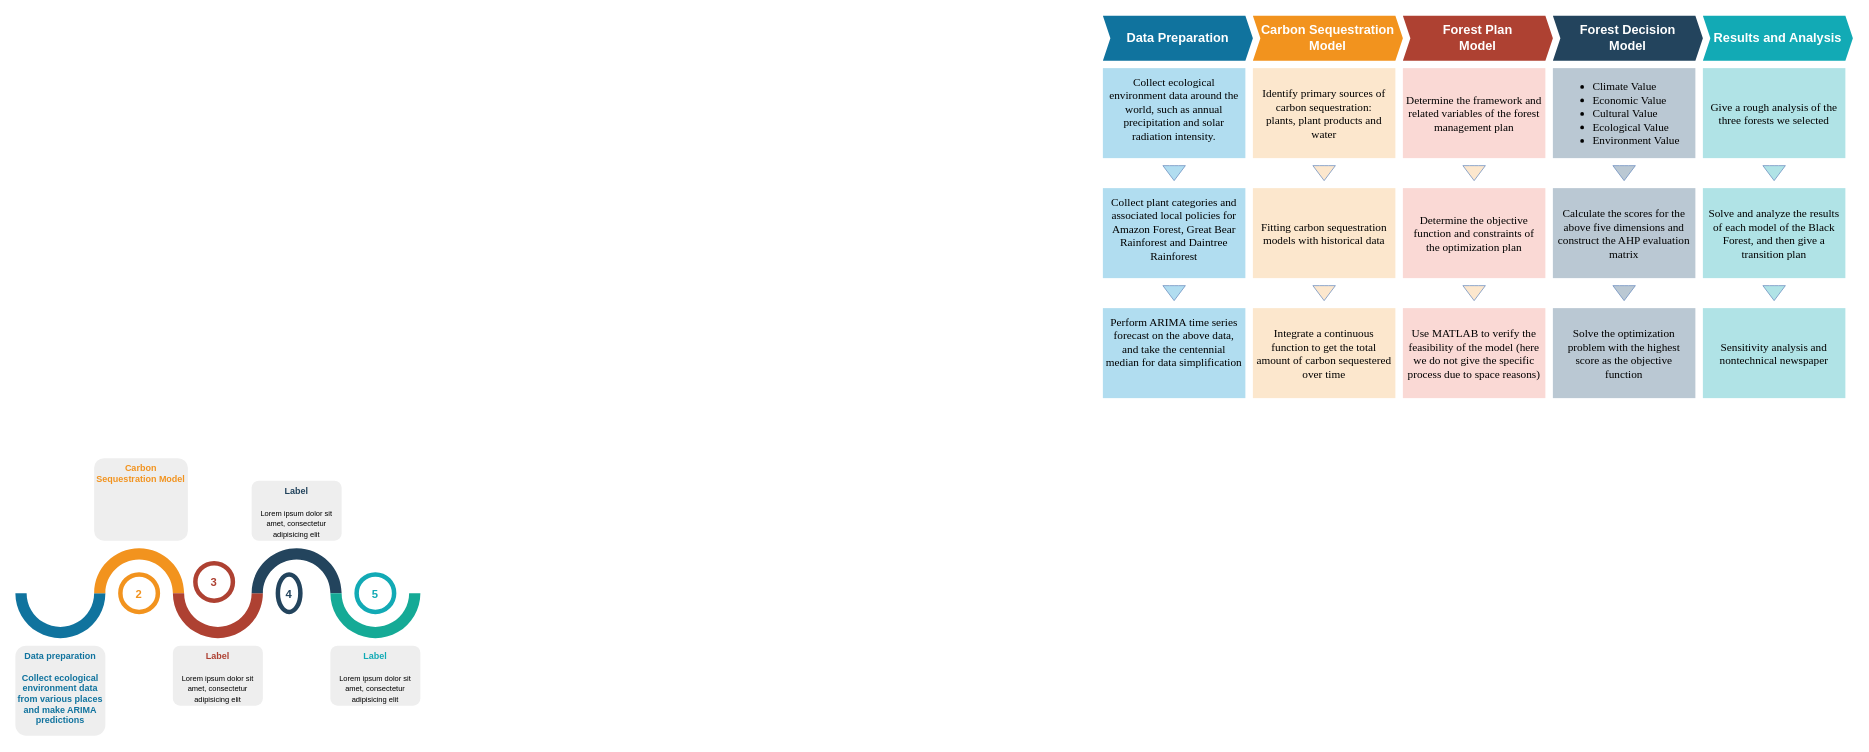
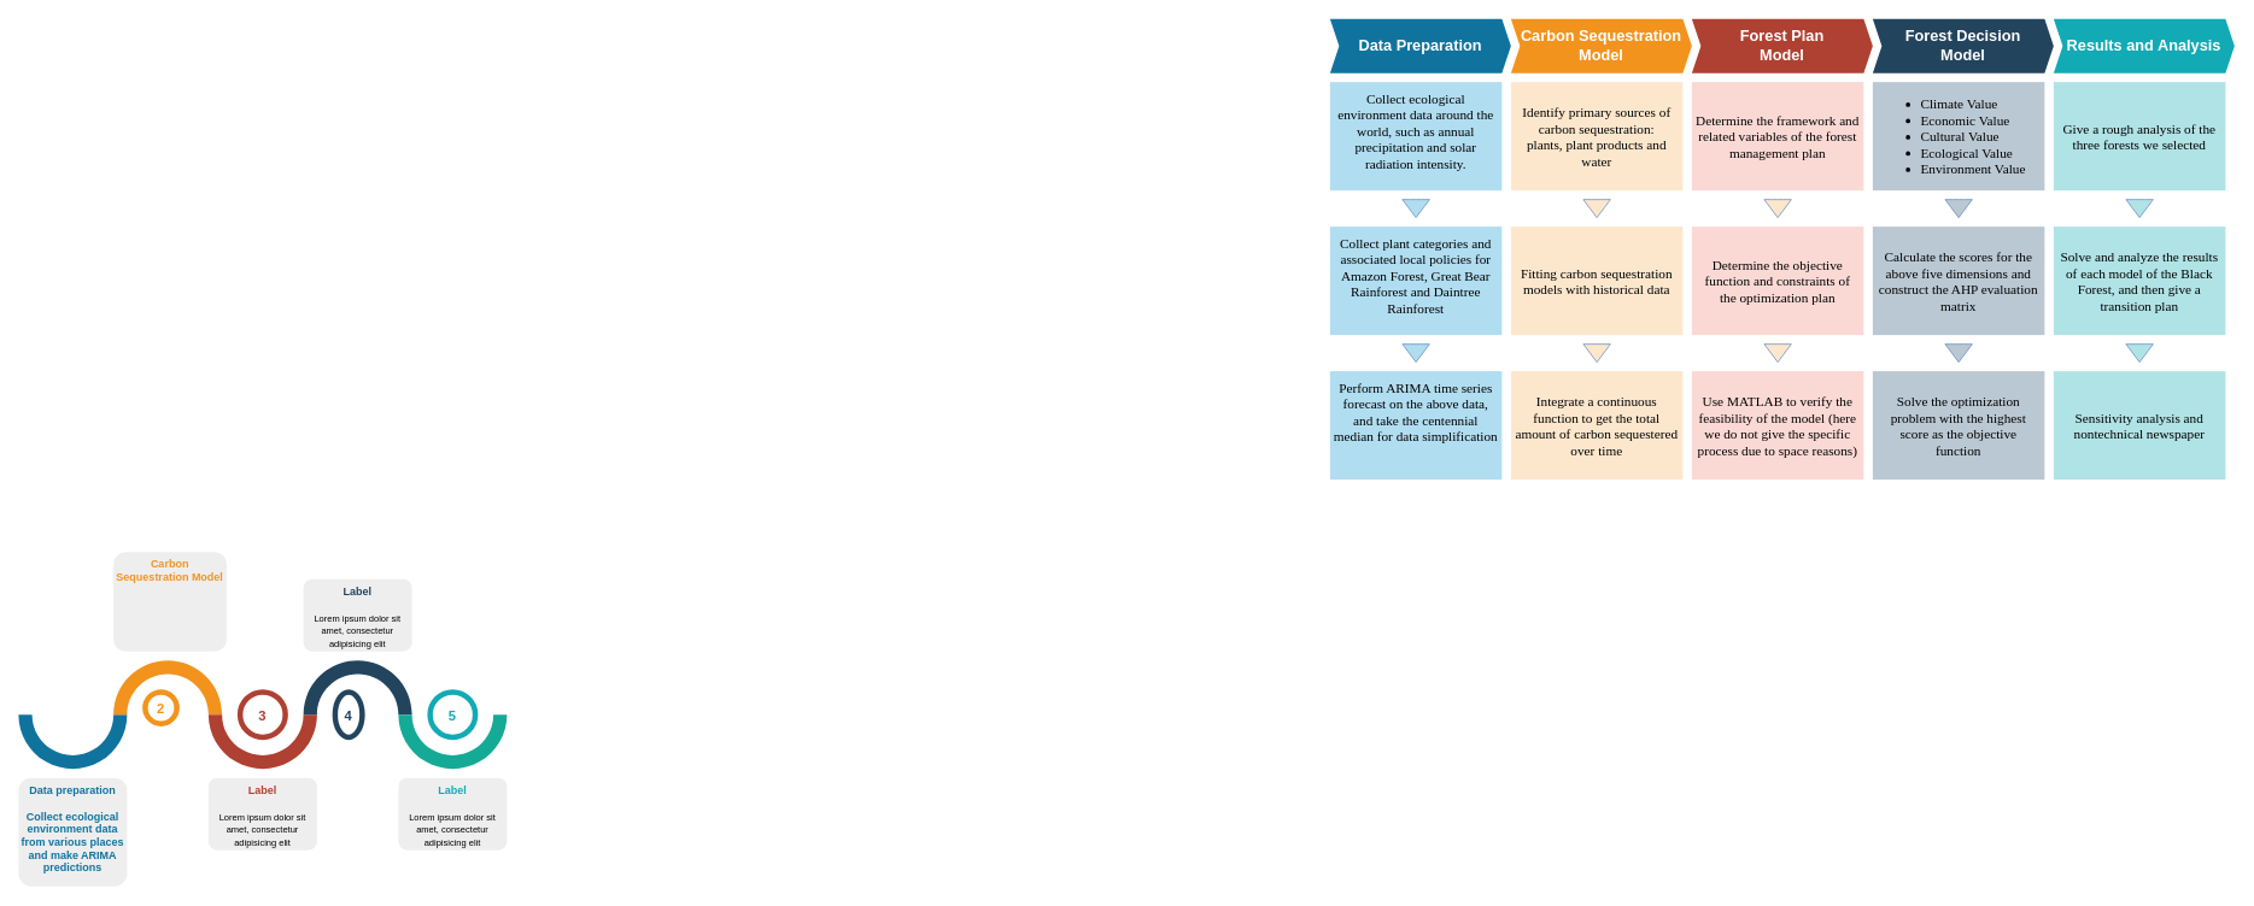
- <mxCell id="8" value="3" style="shape=ellipse;strokeWidth=6;strokeColor=#AE4132;fontSize=15;html=0;fontStyle=1;fontColor=#AE4132;" vertex="1" parent="1"><mxGeometry x="260" y="750" width="50" height="50" as="geometry" /></mxCell>
+ <mxCell id="8" value="3" style="shape=ellipse;strokeWidth=6;strokeColor=#AE4132;fontSize=15;html=0;fontStyle=1;fontColor=#AE4132;" vertex="1" parent="1"><mxGeometry x="265" y="765" width="50" height="50" as="geometry" /></mxCell>
- <mxCell id="7" value="2" style="shape=ellipse;strokeWidth=6;strokeColor=#F2931E;fontSize=15;html=0;fontStyle=1;fontColor=#F2931E;" vertex="1" parent="1"><mxGeometry x="160" y="765" width="50" height="50" as="geometry" /></mxCell>
+ <mxCell id="7" value="2" style="shape=ellipse;strokeWidth=6;strokeColor=#F2931E;fontSize=15;html=0;fontStyle=1;fontColor=#F2931E;" vertex="1" parent="1"><mxGeometry x="160" y="765" width="35" height="35" as="geometry" /></mxCell>
